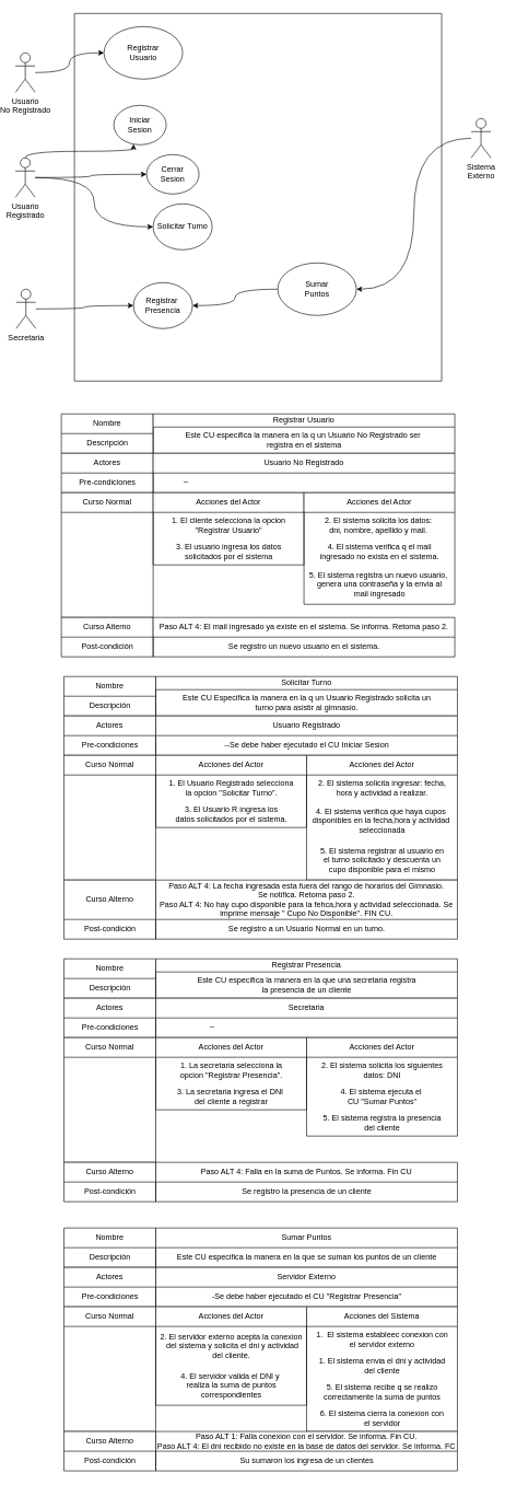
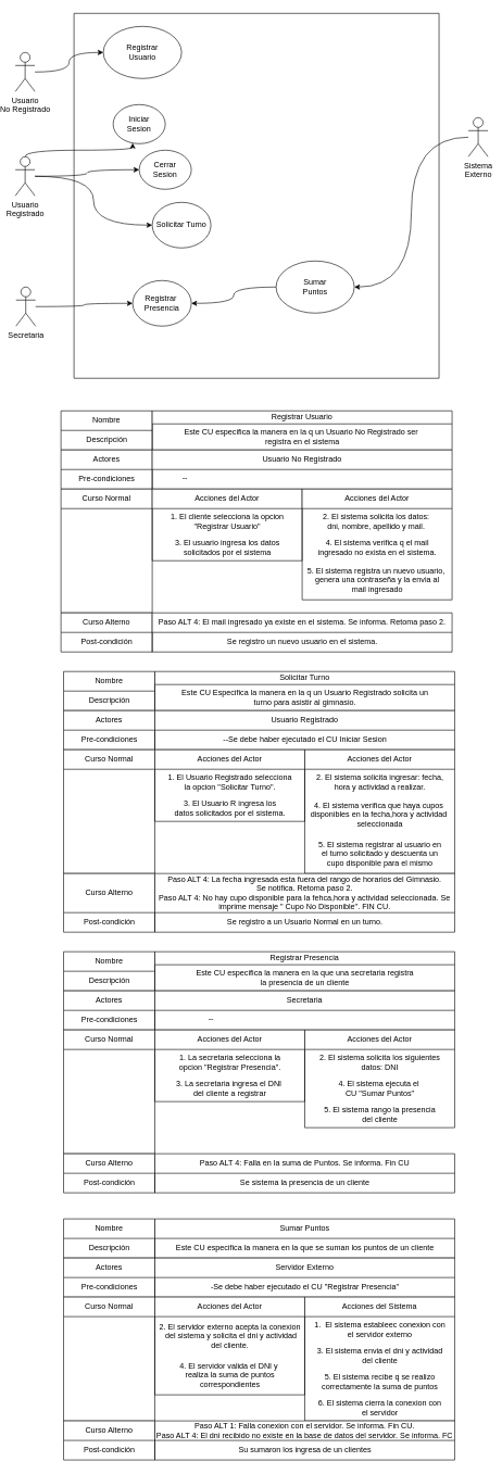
- <mxCell id="5" value="Cerrar&lt;div&gt;Sesion&lt;/div&gt;" style="ellipse;whiteSpace=wrap;html=1;" vertex="1" parent="2"><mxGeometry x="110" y="215" width="80" height="60" as="geometry" /></mxCell>
+ <mxCell id="5" value="Cerrar&lt;div&gt;Sesion&lt;/div&gt;" style="ellipse;whiteSpace=wrap;html=1;" vertex="1" parent="2"><mxGeometry x="100" y="210" width="80" height="60" as="geometry" /></mxCell>
- <mxCell id="74" value="5. El sistema registra la presencia&lt;div&gt;del cliente&lt;/div&gt;" style="text;html=1;align=center;verticalAlign=middle;resizable=0;points=[];autosize=1;strokeColor=none;fillColor=none;" vertex="1" parent="71"><mxGeometry y="110" width="230" height="40" as="geometry" /></mxCell>
+ <mxCell id="74" value="5. El sistema rango la presencia&lt;div&gt;del cliente&lt;/div&gt;" style="text;html=1;align=center;verticalAlign=middle;resizable=0;points=[];autosize=1;strokeColor=none;fillColor=none;" vertex="1" parent="71"><mxGeometry y="110" width="230" height="40" as="geometry" /></mxCell>
- <mxCell id="78" value="Se registro la presencia de un cliente" style="text;html=1;align=center;verticalAlign=middle;resizable=0;points=[];autosize=1;strokeColor=none;fillColor=none;" vertex="1" parent="77"><mxGeometry y="30" width="460" height="30" as="geometry" /></mxCell>
+ <mxCell id="78" value="Se sistema la presencia de un cliente" style="text;html=1;align=center;verticalAlign=middle;resizable=0;points=[];autosize=1;strokeColor=none;fillColor=none;" vertex="1" parent="77"><mxGeometry y="30" width="460" height="30" as="geometry" /></mxCell>
- <mxCell id="94" value="1. El sistema envia el dni y actividad&lt;div&gt;del cliente&lt;/div&gt;" style="text;html=1;align=center;verticalAlign=middle;resizable=0;points=[];autosize=1;strokeColor=none;fillColor=none;" vertex="1" parent="92"><mxGeometry y="70" width="230" height="40" as="geometry" /></mxCell>
+ <mxCell id="94" value="3. El sistema envia el dni y actividad&lt;div&gt;del cliente&lt;/div&gt;" style="text;html=1;align=center;verticalAlign=middle;resizable=0;points=[];autosize=1;strokeColor=none;fillColor=none;" vertex="1" parent="92"><mxGeometry y="70" width="230" height="40" as="geometry" /></mxCell>
